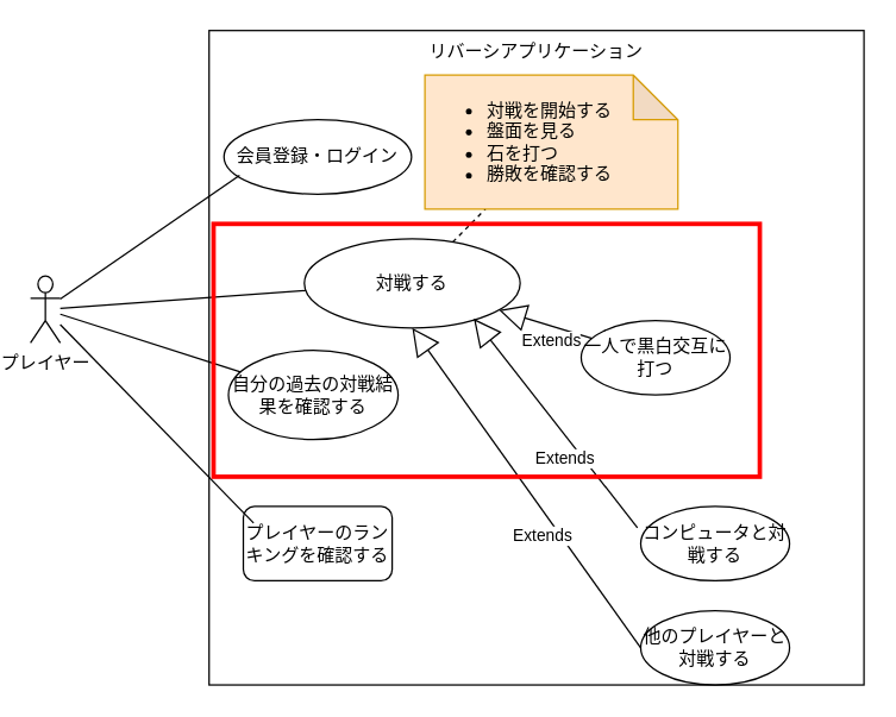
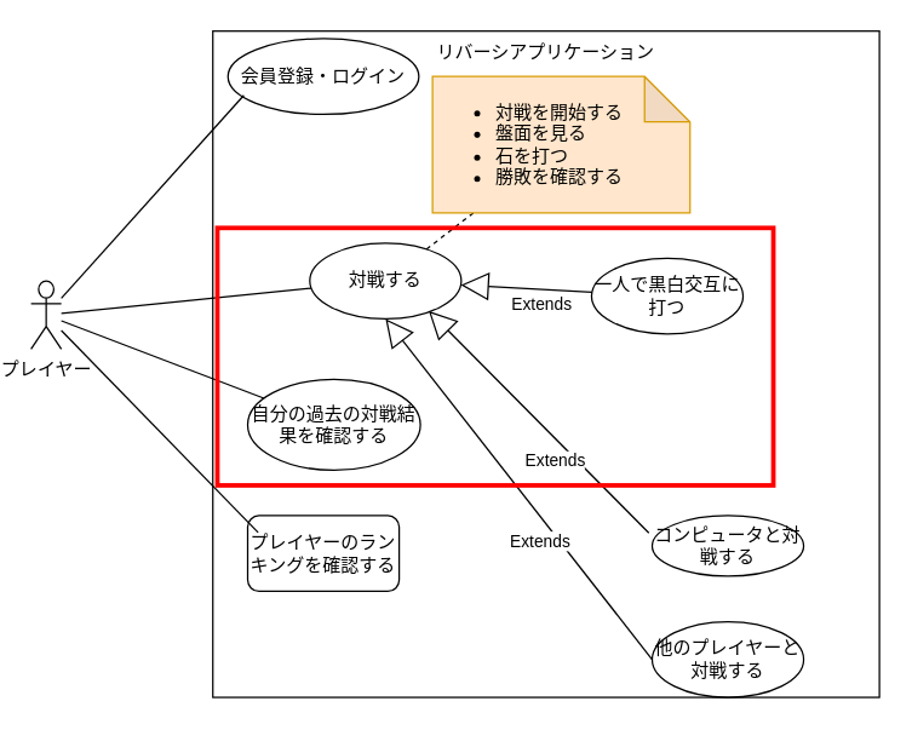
- <mxCell id="11" value="会員登録・ログイン" style="ellipse;whiteSpace=wrap;html=1;glass=0;fillColor=none;" vertex="1" parent="1"><mxGeometry x="150" y="80" width="126" height="50" as="geometry" /></mxCell>
+ <mxCell id="11" value="会員登録・ログイン" style="ellipse;whiteSpace=wrap;html=1;glass=0;fillColor=none;" vertex="1" parent="1"><mxGeometry x="150" y="25" width="126" height="50" as="geometry" /></mxCell>
- <mxCell id="9" value="対戦する" style="ellipse;whiteSpace=wrap;html=1;glass=0;fillColor=none;" vertex="1" parent="1"><mxGeometry x="204" y="160" width="145" height="60" as="geometry" /></mxCell>
+ <mxCell id="9" value="対戦する" style="ellipse;whiteSpace=wrap;html=1;glass=0;fillColor=none;" vertex="1" parent="1"><mxGeometry x="204" y="160" width="100" height="50" as="geometry" /></mxCell>
- <mxCell id="13" value="一人で黒白交互に打つ" style="ellipse;whiteSpace=wrap;html=1;glass=0;fillColor=none;" vertex="1" parent="1"><mxGeometry x="390" y="215" width="100" height="50" as="geometry" /></mxCell>
+ <mxCell id="13" value="一人で黒白交互に打つ" style="ellipse;whiteSpace=wrap;html=1;glass=0;fillColor=none;" vertex="1" parent="1"><mxGeometry x="390" y="170" width="100" height="50" as="geometry" /></mxCell>
- <mxCell id="12" value="自分の過去の対戦結果を確認する" style="ellipse;whiteSpace=wrap;html=1;glass=0;fillColor=none;" vertex="1" parent="1"><mxGeometry x="153" y="235" width="114" height="60" as="geometry" /></mxCell>
+ <mxCell id="12" value="自分の過去の対戦結果を確認する" style="ellipse;whiteSpace=wrap;html=1;glass=0;fillColor=none;" vertex="1" parent="1"><mxGeometry x="163" y="250" width="114" height="60" as="geometry" /></mxCell>
- <mxCell id="14" value="コンピュータと対戦する" style="ellipse;whiteSpace=wrap;html=1;glass=0;fillColor=none;" vertex="1" parent="1"><mxGeometry x="430" y="340" width="100" height="50" as="geometry" /></mxCell>
+ <mxCell id="14" value="コンピュータと対戦する" style="ellipse;whiteSpace=wrap;html=1;glass=0;fillColor=none;" vertex="1" parent="1"><mxGeometry x="430" y="340" width="100" height="40" as="geometry" /></mxCell>
